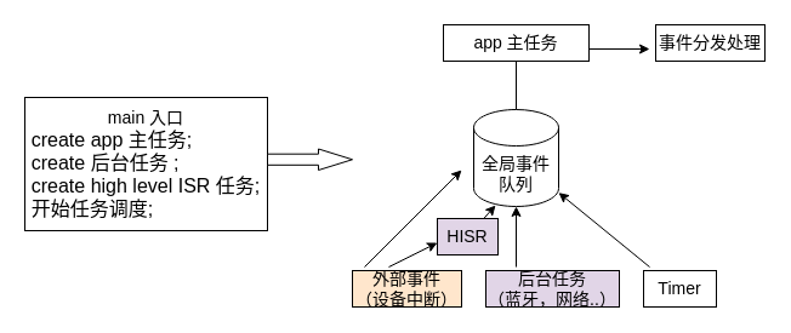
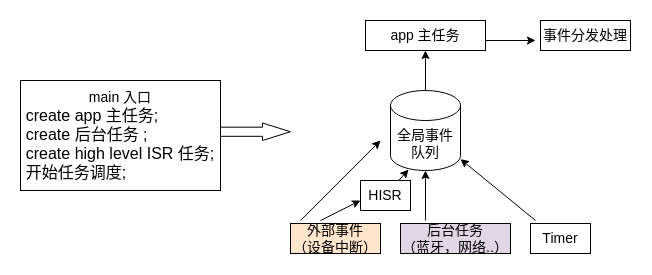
- <mxCell id="15" value="" style="endArrow=none;html=1;rounded=0;fontSize=14;exitX=0.5;exitY=0;exitDx=0;exitDy=0;exitPerimeter=0;entryX=0.5;entryY=1;entryDx=0;entryDy=0;" edge="1" parent="1" source="5" target="4"><mxGeometry width="50" height="50" relative="1" as="geometry"><mxPoint x="425" y="90" as="sourcePoint" /><mxPoint x="475" y="40" as="targetPoint" /></mxGeometry></mxCell>
+ <mxCell id="15" value="" style="endArrow=classic;html=1;rounded=0;fontSize=14;exitX=0.5;exitY=0;exitDx=0;exitDy=0;exitPerimeter=0;entryX=0.5;entryY=1;entryDx=0;entryDy=0;" edge="1" parent="1" source="5" target="4"><mxGeometry width="50" height="50" relative="1" as="geometry"><mxPoint x="425" y="90" as="sourcePoint" /><mxPoint x="475" y="40" as="targetPoint" /></mxGeometry></mxCell>
- <mxCell id="9" value="HISR" style="rounded=0;whiteSpace=wrap;html=1;fontSize=14;fillColor=#e1d5e7;" vertex="1" parent="1"><mxGeometry x="360" y="180" width="50" height="30" as="geometry" /></mxCell>
+ <mxCell id="9" value="HISR" style="rounded=0;whiteSpace=wrap;html=1;fontSize=14;" vertex="1" parent="1"><mxGeometry x="360" y="180" width="50" height="30" as="geometry" /></mxCell>
